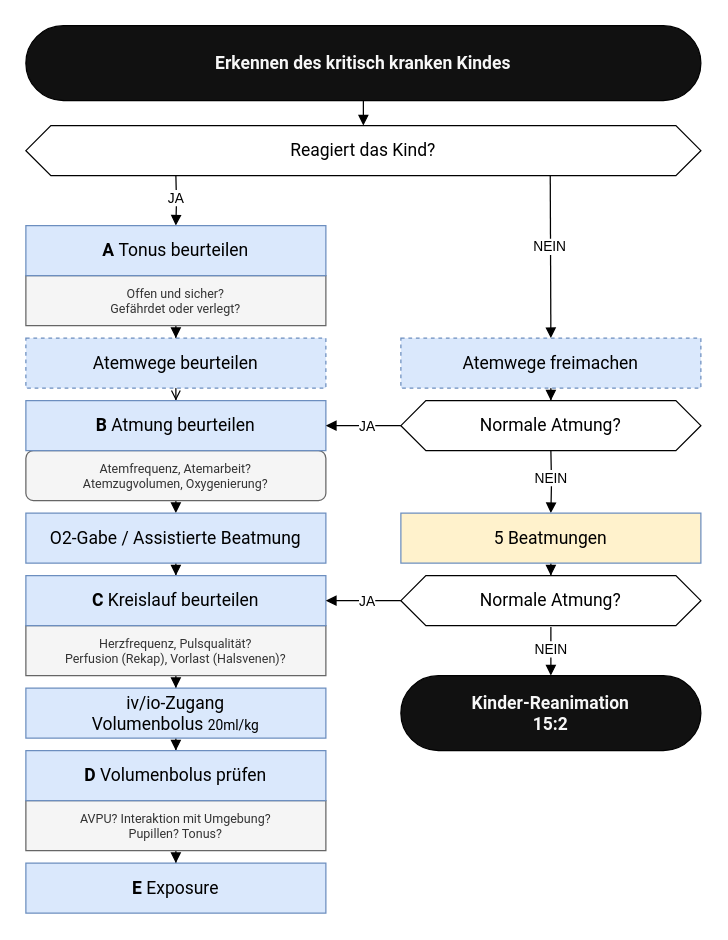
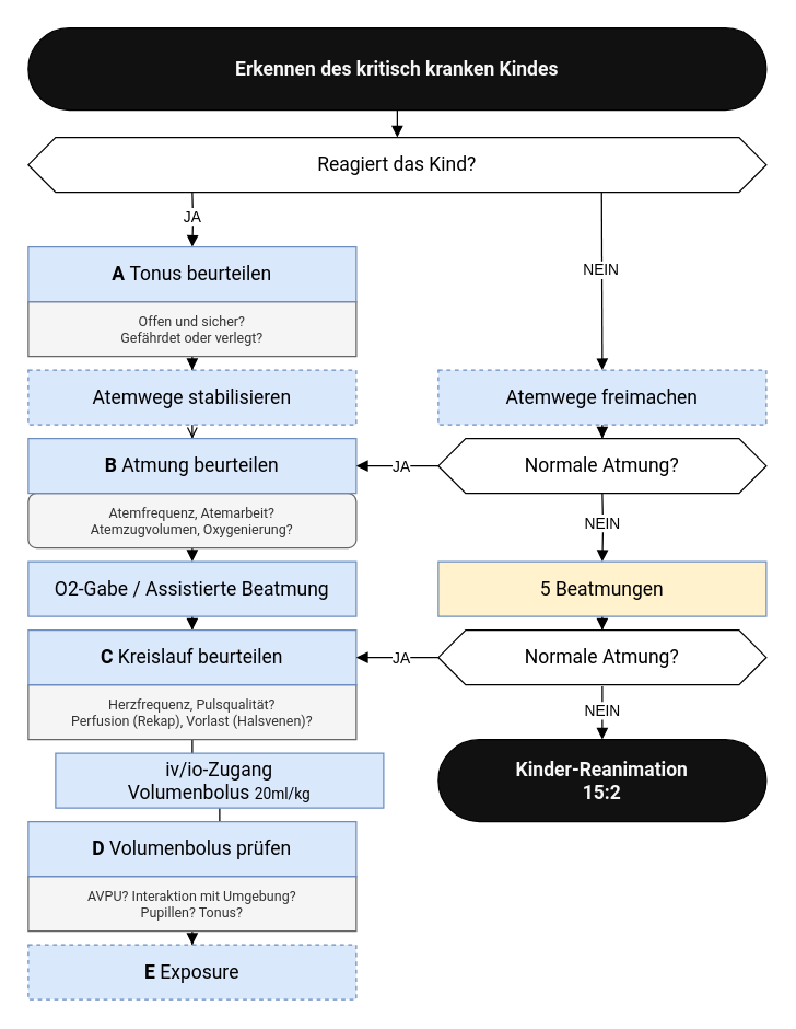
- <mxCell id="18" value="Atemwege beurteilen" style="rounded=0;whiteSpace=wrap;html=1;fillColor=#dae8fc;strokeColor=#6c8ebf;fontFamily=&quot;Roboto&quot;, &quot;Helvetica Neue&quot;, sans-serif;fontSize=14;dashed=1;fontColor=default;labelBackgroundColor=none;" vertex="1" parent="1"><mxGeometry y="270" width="240" height="40" as="geometry" x="20" /></mxCell>
+ <mxCell id="18" value="Atemwege stabilisieren" style="rounded=0;whiteSpace=wrap;html=1;fillColor=#dae8fc;strokeColor=#6c8ebf;fontFamily=&quot;Roboto&quot;, &quot;Helvetica Neue&quot;, sans-serif;fontSize=14;dashed=1;fontColor=default;labelBackgroundColor=none;" vertex="1" parent="1"><mxGeometry y="270" width="240" height="40" as="geometry" x="20" /></mxCell>
- <mxCell id="37" value="iv/io-Zugang&lt;br&gt;Volumenbolus &lt;font style=&quot;font-size: 11px;&quot;&gt;20ml/kg&lt;/font&gt;" style="rounded=0;whiteSpace=wrap;html=1;fillColor=#dae8fc;strokeColor=#6c8ebf;fontFamily=&quot;Roboto&quot;, &quot;Helvetica Neue&quot;, sans-serif;fontSize=14;fontColor=default;labelBackgroundColor=none;" vertex="1" parent="1"><mxGeometry y="550" width="240" height="40" as="geometry" x="20" /></mxCell>
+ <mxCell id="37" value="iv/io-Zugang&lt;br&gt;Volumenbolus &lt;font style=&quot;font-size: 11px;&quot;&gt;20ml/kg&lt;/font&gt;" style="rounded=0;whiteSpace=wrap;html=1;fillColor=#dae8fc;strokeColor=#6c8ebf;fontFamily=&quot;Roboto&quot;, &quot;Helvetica Neue&quot;, sans-serif;fontSize=14;fontColor=default;labelBackgroundColor=none;" vertex="1" parent="1"><mxGeometry x="40" y="550" width="240" height="40" as="geometry" /></mxCell>
- <mxCell id="39" value="&lt;b&gt;E&lt;/b&gt;&amp;nbsp;Exposure" style="rounded=0;whiteSpace=wrap;html=1;fillColor=#dae8fc;strokeColor=#6c8ebf;fontFamily=&quot;Roboto&quot;, &quot;Helvetica Neue&quot;, sans-serif;fontSize=14;fontColor=default;labelBackgroundColor=none;" vertex="1" parent="1"><mxGeometry y="690" width="240" height="40" as="geometry" x="20" /></mxCell>
+ <mxCell id="39" value="&lt;b&gt;E&lt;/b&gt;&amp;nbsp;Exposure" style="rounded=0;whiteSpace=wrap;html=1;fillColor=#dae8fc;strokeColor=#6c8ebf;fontFamily=&quot;Roboto&quot;, &quot;Helvetica Neue&quot;, sans-serif;fontSize=14;fontColor=default;labelBackgroundColor=none;dashed=1;" vertex="1" parent="1"><mxGeometry y="690" width="240" height="40" as="geometry" x="20" /></mxCell>
